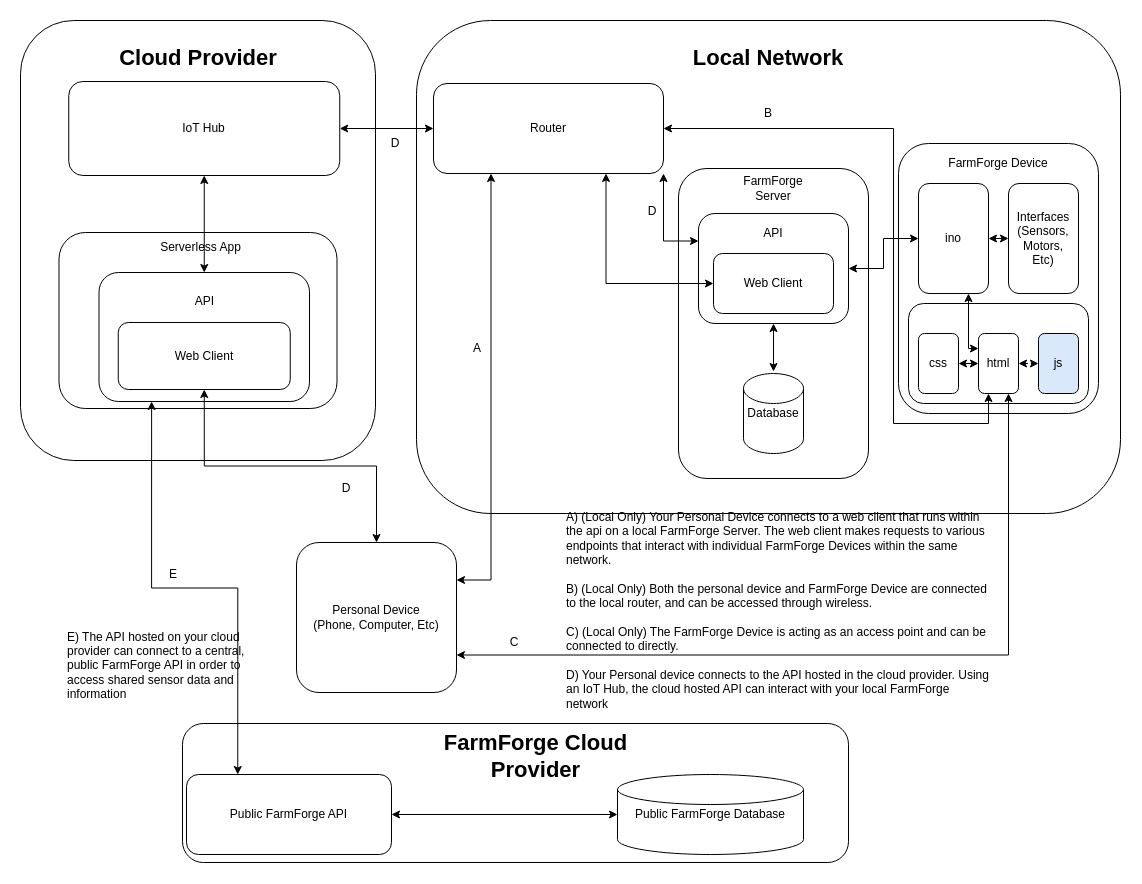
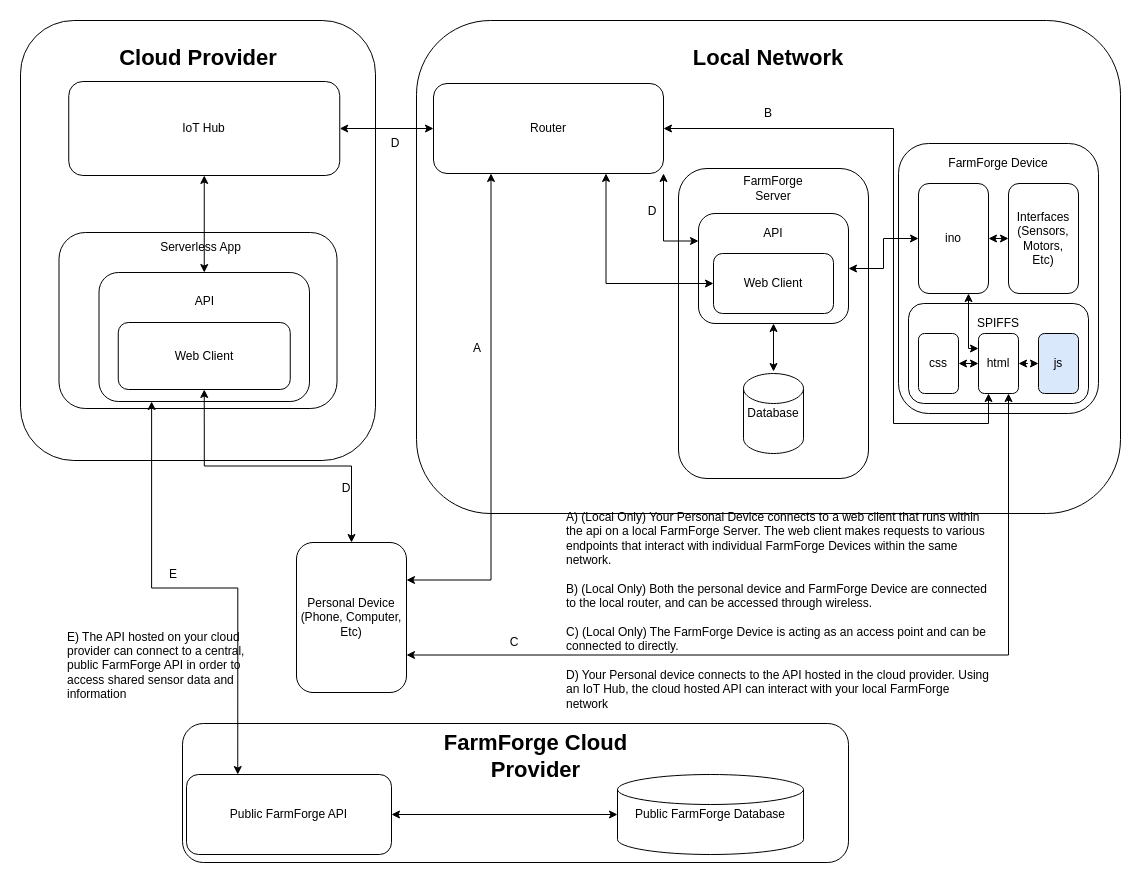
+ <mxCell id="7" value="SPIFFS" style="text;html=1;strokeColor=none;fillColor=none;align=center;verticalAlign=middle;whiteSpace=wrap;rounded=0;" parent="1" vertex="1"><mxGeometry x="973" y="313" width="50" height="20" as="geometry" /></mxCell>
- <mxCell id="19" value="Personal Device&lt;br&gt;(Phone, Computer, Etc)" style="rounded=1;whiteSpace=wrap;html=1;" parent="1" vertex="1"><mxGeometry x="296" y="542" width="160" height="150" as="geometry" /></mxCell>
+ <mxCell id="19" value="Personal Device&lt;br&gt;(Phone, Computer, Etc)" style="rounded=1;whiteSpace=wrap;html=1;" parent="1" vertex="1"><mxGeometry x="296" y="542" width="110" height="150" as="geometry" /></mxCell>
